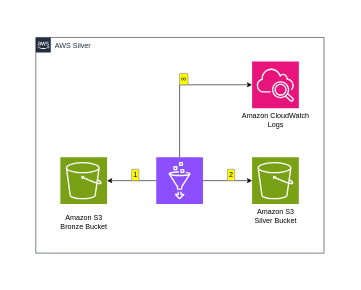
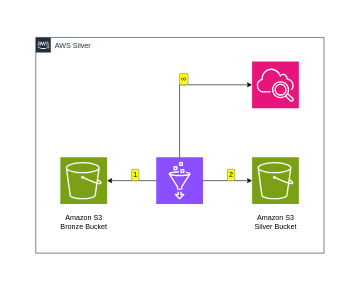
- <mxCell id="8" value="Amazon CloudWatch&lt;div&gt;Logs&lt;/div&gt;" style="text;html=1;align=center;verticalAlign=middle;resizable=0;points=[];autosize=1;strokeColor=none;fillColor=none;" parent="1" vertex="1"><mxGeometry x="389" y="180" width="140" height="40" as="geometry" /></mxCell>
- <mxCell id="7" value="Amazon S3&lt;div&gt;Silver Bucket&lt;/div&gt;" style="text;html=1;align=center;verticalAlign=middle;resizable=0;points=[];autosize=1;strokeColor=none;fillColor=none;" parent="1" vertex="1"><mxGeometry x="414" y="340" width="90" height="40" as="geometry" /></mxCell>
+ <mxCell id="7" value="Amazon S3&lt;div&gt;Silver Bucket&lt;/div&gt;" style="text;html=1;align=center;verticalAlign=middle;resizable=0;points=[];autosize=1;strokeColor=none;fillColor=none;" parent="1" vertex="1"><mxGeometry x="414" y="350" width="90" height="40" as="geometry" /></mxCell>
